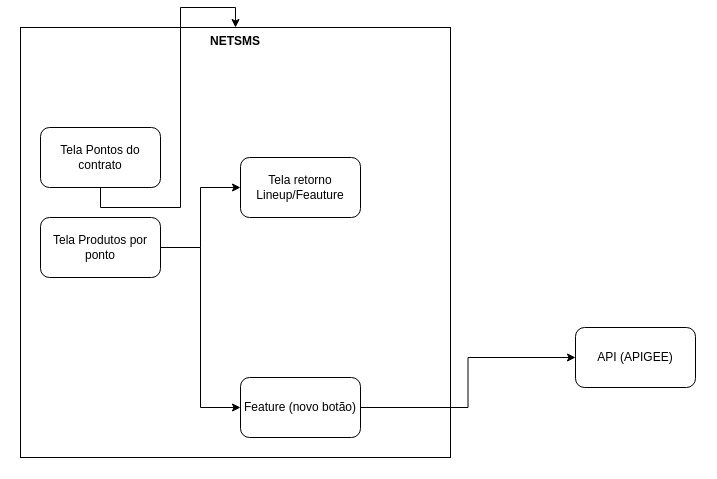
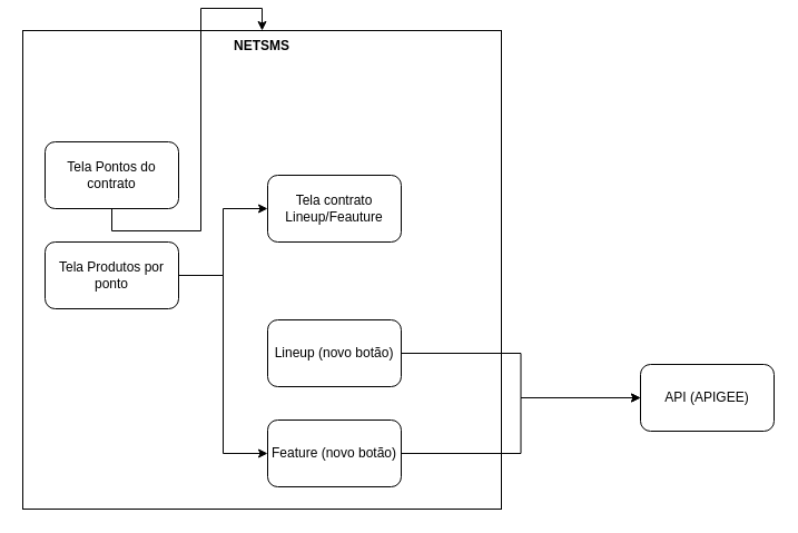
- <mxCell id="13" value="Tela retorno Lineup/Feauture" style="rounded=1;whiteSpace=wrap;html=1;" vertex="1" parent="1"><mxGeometry x="240" y="150" width="120" height="60" as="geometry" /></mxCell>
+ <mxCell id="13" value="Tela contrato Lineup/Feauture" style="rounded=1;whiteSpace=wrap;html=1;" vertex="1" parent="1"><mxGeometry x="240" y="150" width="120" height="60" as="geometry" /></mxCell>
+ <mxCell id="10" value="Lineup (novo botão)" style="rounded=1;whiteSpace=wrap;html=1;" vertex="1" parent="1"><mxGeometry x="240" y="280" width="120" height="60" as="geometry" /></mxCell>
+ <mxCell id="9" style="edgeStyle=orthogonalEdgeStyle;rounded=0;orthogonalLoop=1;jettySize=auto;html=1;exitX=1;exitY=0.5;exitDx=0;exitDy=0;entryX=0;entryY=0.5;entryDx=0;entryDy=0;" edge="1" parent="1" source="10" target="5"><mxGeometry relative="1" as="geometry" /></mxCell>
